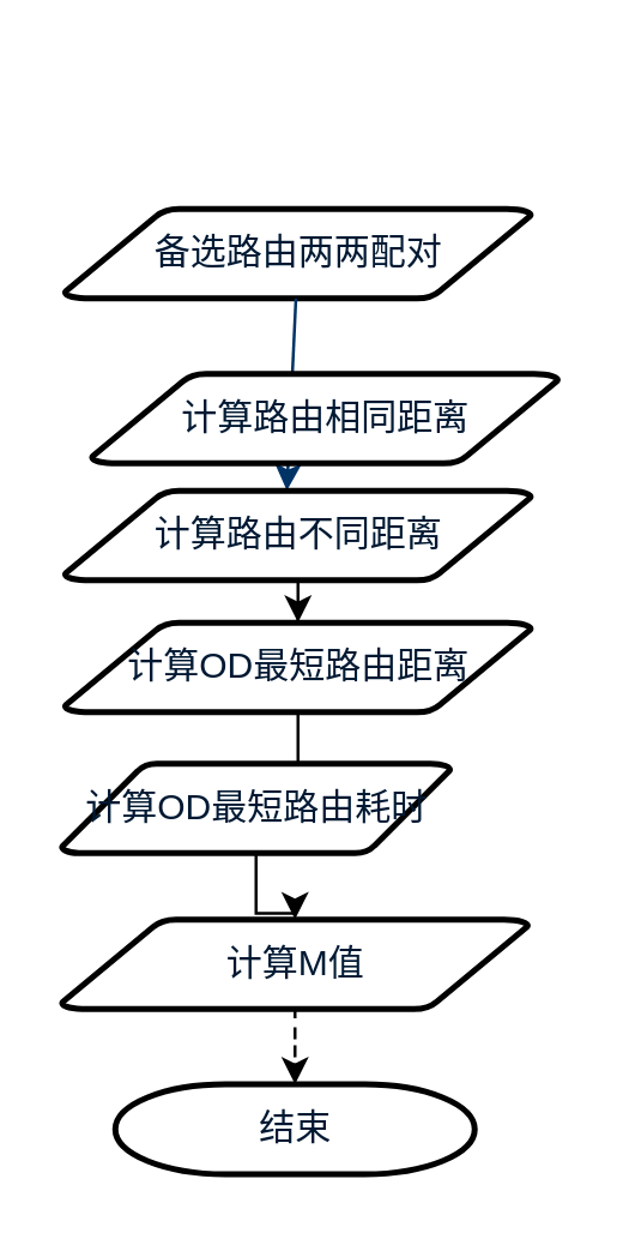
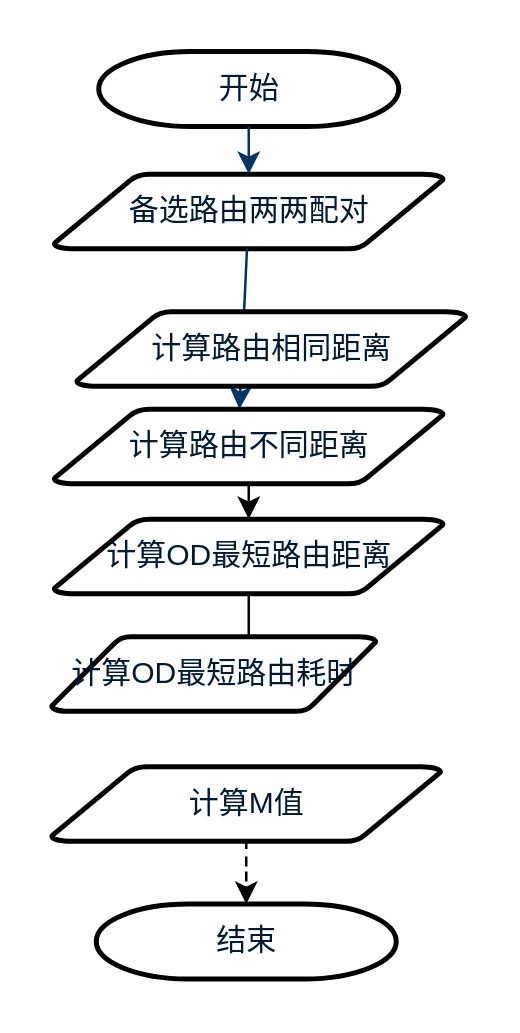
+ <mxCell id="2" value="开始" style="shape=mxgraph.flowchart.terminator;fillColor=#FFFFFF;strokeColor=#000000;strokeWidth=2;gradientColor=none;gradientDirection=north;fontColor=#001933;fontStyle=0;html=1;" parent="1" vertex="1"><mxGeometry x="39" y="20" width="120" height="30" as="geometry" /></mxCell>
+ <mxCell id="4" style="fontColor=#001933;fontStyle=1;strokeColor=#003366;strokeWidth=1;html=1;" parent="1" source="2" target="3" edge="1"><mxGeometry relative="1" as="geometry" /></mxCell>
- <mxCell id="12" style="edgeStyle=orthogonalEdgeStyle;rounded=0;orthogonalLoop=1;jettySize=auto;html=1;" edge="1" parent="1" source="13" target="15"><mxGeometry relative="1" as="geometry" /></mxCell>
